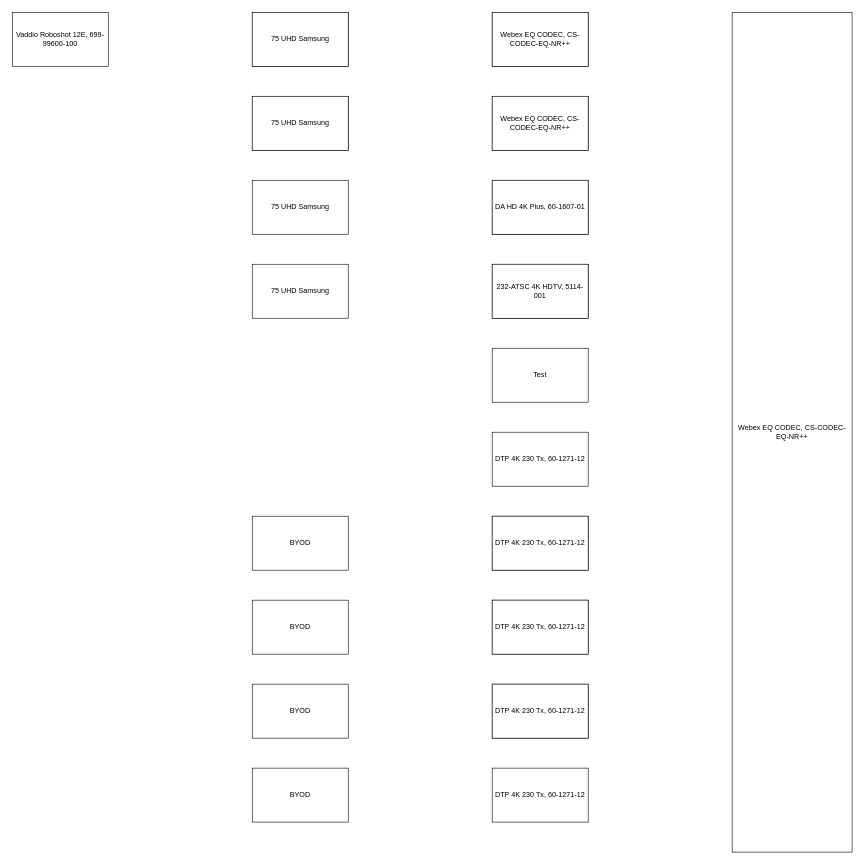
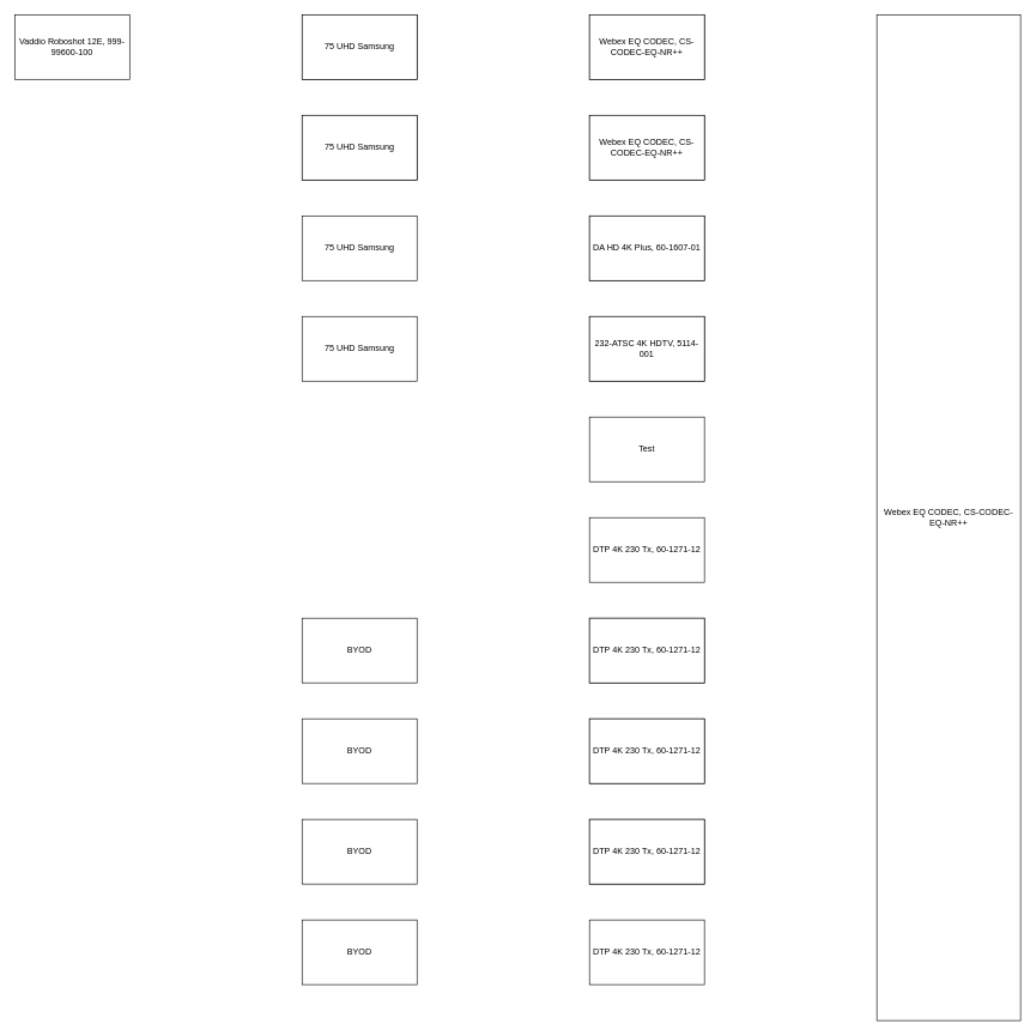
- <mxCell id="17" value="Vaddio Roboshot 12E, 699-99600-100" style="rounded=0;whiteSpace=wrap;html=1;" parent="1" connectable="" edge="" vertex="1"><mxGeometry x="20" y="20" width="160" height="90" relative="" as="geometry" /></mxCell>
+ <mxCell id="17" value="Vaddio Roboshot 12E, 999-99600-100" style="rounded=0;whiteSpace=wrap;html=1;" parent="1" connectable="" edge="" vertex="1"><mxGeometry x="20" y="20" width="160" height="90" relative="" as="geometry" /></mxCell>
